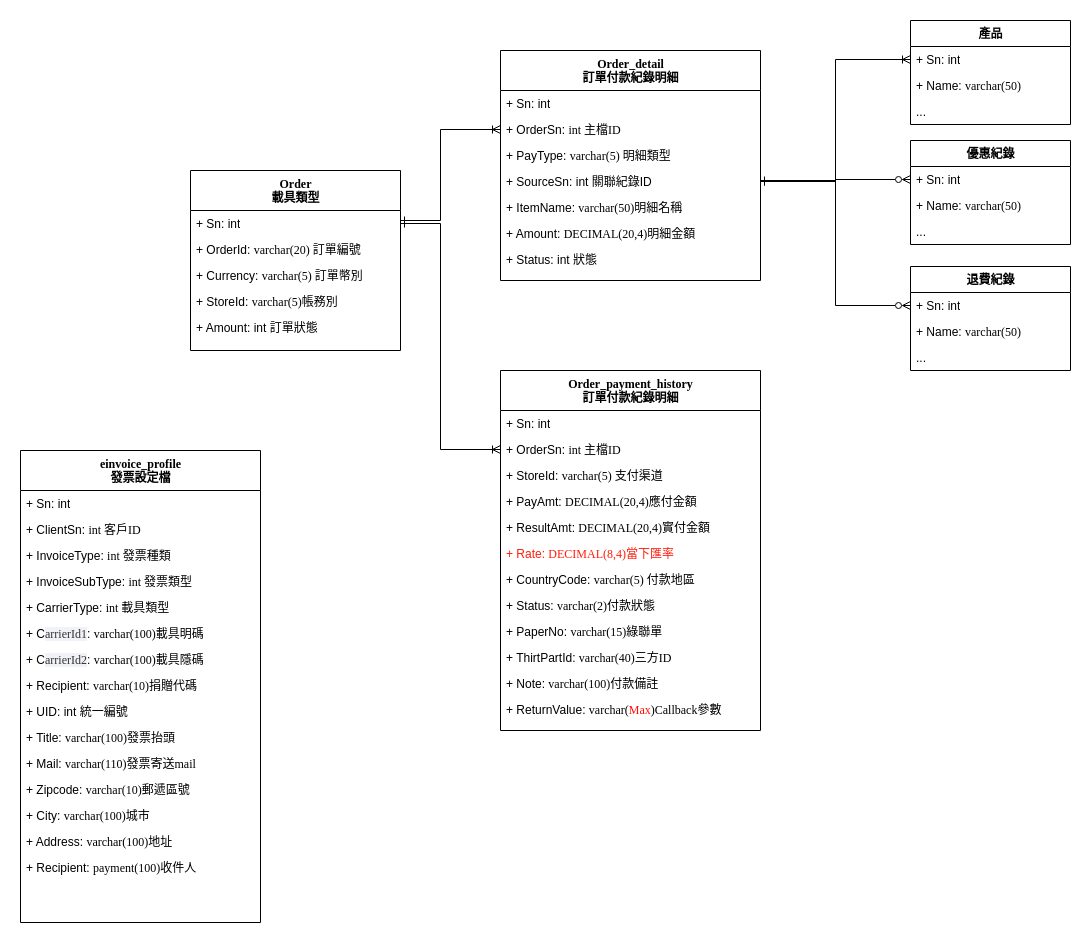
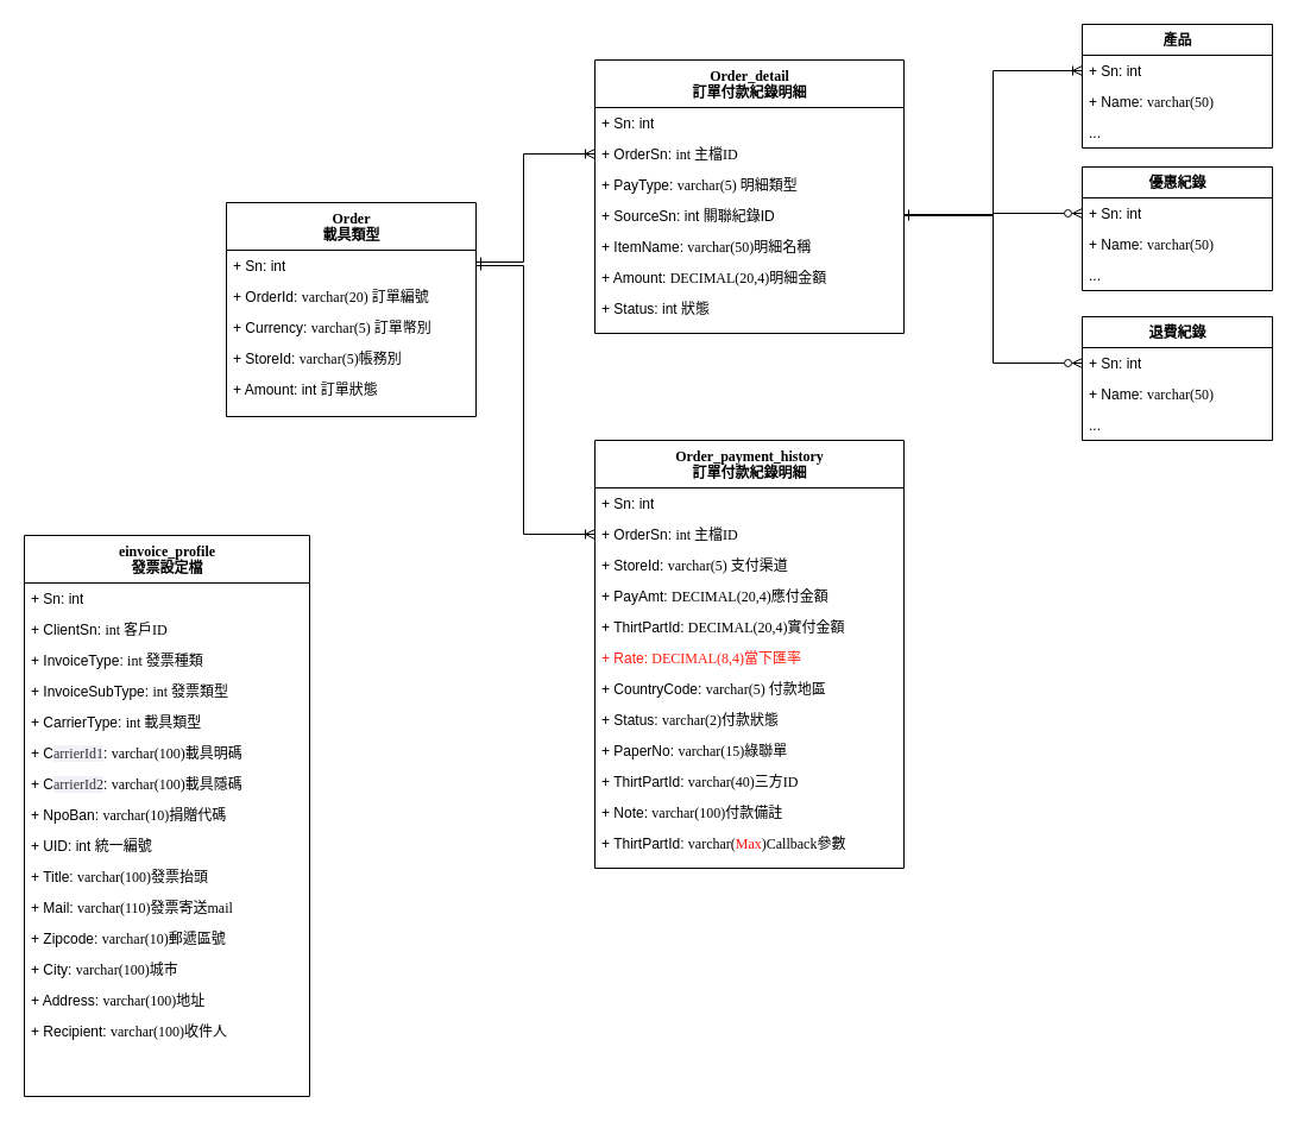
- <mxCell id="22" value="+ ResultAmt:&amp;nbsp;&lt;span style=&quot;text-align: center; font-family: 宋体; background-color: rgb(255, 255, 255);&quot;&gt;DECIMAL(20,4)實付&lt;/span&gt;&lt;font style=&quot;text-align: center;&quot; face=&quot;宋体&quot;&gt;&lt;span style=&quot;background-color: rgb(255, 255, 255);&quot;&gt;金額&lt;/span&gt;&lt;/font&gt;" style="text;html=1;strokeColor=none;fillColor=none;align=left;verticalAlign=top;spacingLeft=4;spacingRight=4;whiteSpace=wrap;overflow=hidden;rotatable=0;points=[[0,0.5],[1,0.5]];portConstraint=eastwest;" vertex="1" parent="17"><mxGeometry y="144" width="260" height="26" as="geometry" /></mxCell>
+ <mxCell id="22" value="+ ThirtPartId:&amp;nbsp;&lt;span style=&quot;text-align: center; font-family: 宋体; background-color: rgb(255, 255, 255);&quot;&gt;DECIMAL(20,4)實付&lt;/span&gt;&lt;font style=&quot;text-align: center;&quot; face=&quot;宋体&quot;&gt;&lt;span style=&quot;background-color: rgb(255, 255, 255);&quot;&gt;金額&lt;/span&gt;&lt;/font&gt;" style="text;html=1;strokeColor=none;fillColor=none;align=left;verticalAlign=top;spacingLeft=4;spacingRight=4;whiteSpace=wrap;overflow=hidden;rotatable=0;points=[[0,0.5],[1,0.5]];portConstraint=eastwest;" vertex="1" parent="17"><mxGeometry y="144" width="260" height="26" as="geometry" /></mxCell>
- <mxCell id="54" value="+ Recipient:&amp;nbsp;&lt;span style=&quot;font-family: 宋体; text-align: center; background-color: rgb(255, 255, 255);&quot;&gt;varchar(10)捐贈代碼&lt;/span&gt;" style="text;html=1;strokeColor=none;fillColor=none;align=left;verticalAlign=top;spacingLeft=4;spacingRight=4;whiteSpace=wrap;overflow=hidden;rotatable=0;points=[[0,0.5],[1,0.5]];portConstraint=eastwest;" vertex="1" parent="46"><mxGeometry y="222" width="240" height="26" as="geometry" /></mxCell>
+ <mxCell id="54" value="+ NpoBan:&amp;nbsp;&lt;span style=&quot;font-family: 宋体; text-align: center; background-color: rgb(255, 255, 255);&quot;&gt;varchar(10)捐贈代碼&lt;/span&gt;" style="text;html=1;strokeColor=none;fillColor=none;align=left;verticalAlign=top;spacingLeft=4;spacingRight=4;whiteSpace=wrap;overflow=hidden;rotatable=0;points=[[0,0.5],[1,0.5]];portConstraint=eastwest;" vertex="1" parent="46"><mxGeometry y="222" width="240" height="26" as="geometry" /></mxCell>
- <mxCell id="29" value="+ ReturnValue:&amp;nbsp;&lt;span style=&quot;font-family: 宋体; text-align: center; background-color: rgb(255, 255, 255);&quot;&gt;varchar(&lt;font color=&quot;#ff1008&quot;&gt;Max&lt;/font&gt;)Callback參數&lt;/span&gt;" style="text;html=1;strokeColor=none;fillColor=none;align=left;verticalAlign=top;spacingLeft=4;spacingRight=4;whiteSpace=wrap;overflow=hidden;rotatable=0;points=[[0,0.5],[1,0.5]];portConstraint=eastwest;" vertex="1" parent="17"><mxGeometry y="326" width="260" height="26" as="geometry" /></mxCell>
+ <mxCell id="29" value="+ ThirtPartId:&amp;nbsp;&lt;span style=&quot;font-family: 宋体; text-align: center; background-color: rgb(255, 255, 255);&quot;&gt;varchar(&lt;font color=&quot;#ff1008&quot;&gt;Max&lt;/font&gt;)Callback參數&lt;/span&gt;" style="text;html=1;strokeColor=none;fillColor=none;align=left;verticalAlign=top;spacingLeft=4;spacingRight=4;whiteSpace=wrap;overflow=hidden;rotatable=0;points=[[0,0.5],[1,0.5]];portConstraint=eastwest;" vertex="1" parent="17"><mxGeometry y="326" width="260" height="26" as="geometry" /></mxCell>
- <mxCell id="61" value="+ Recipient:&amp;nbsp;&lt;span style=&quot;font-family: 宋体; text-align: center; background-color: rgb(255, 255, 255);&quot;&gt;payment(100)收件人&lt;/span&gt;" style="text;html=1;strokeColor=none;fillColor=none;align=left;verticalAlign=top;spacingLeft=4;spacingRight=4;whiteSpace=wrap;overflow=hidden;rotatable=0;points=[[0,0.5],[1,0.5]];portConstraint=eastwest;" vertex="1" parent="46"><mxGeometry y="404" width="240" height="26" as="geometry" /></mxCell>
+ <mxCell id="61" value="+ Recipient:&amp;nbsp;&lt;span style=&quot;font-family: 宋体; text-align: center; background-color: rgb(255, 255, 255);&quot;&gt;varchar(100)收件人&lt;/span&gt;" style="text;html=1;strokeColor=none;fillColor=none;align=left;verticalAlign=top;spacingLeft=4;spacingRight=4;whiteSpace=wrap;overflow=hidden;rotatable=0;points=[[0,0.5],[1,0.5]];portConstraint=eastwest;" vertex="1" parent="46"><mxGeometry y="404" width="240" height="26" as="geometry" /></mxCell>
